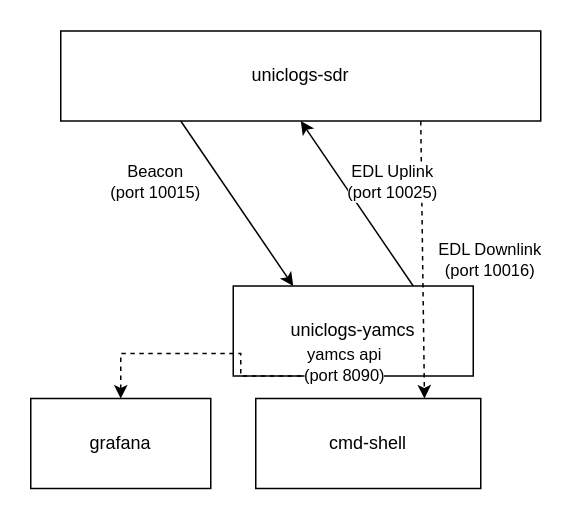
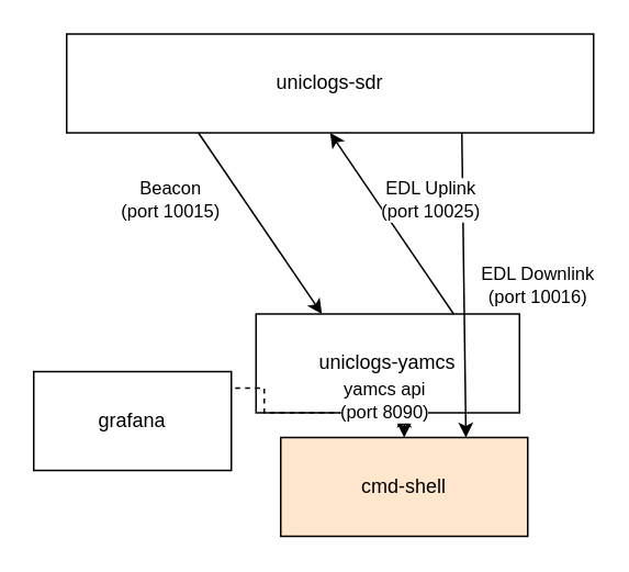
- <mxCell id="6" value="" style="endArrow=classic;html=1;rounded=0;exitX=0.75;exitY=1;exitDx=0;exitDy=0;entryX=0.75;entryY=0;entryDx=0;entryDy=0;dashed=1;" parent="1" source="2" target="5" edge="1"><mxGeometry width="50" height="50" relative="1" as="geometry"><mxPoint x="270" y="415" as="sourcePoint" /><mxPoint x="320" y="345" as="targetPoint" /></mxGeometry></mxCell>
+ <mxCell id="6" value="" style="endArrow=classic;html=1;rounded=0;exitX=0.75;exitY=1;exitDx=0;exitDy=0;entryX=0.75;entryY=0;entryDx=0;entryDy=0;" parent="1" source="2" target="5" edge="1"><mxGeometry width="50" height="50" relative="1" as="geometry"><mxPoint x="270" y="415" as="sourcePoint" /><mxPoint x="320" y="345" as="targetPoint" /></mxGeometry></mxCell>
+ <mxCell id="4" value="" style="edgeStyle=orthogonalEdgeStyle;rounded=0;orthogonalLoop=1;jettySize=auto;html=1;dashed=1;exitX=0.5;exitY=0;exitDx=0;exitDy=0;startArrow=classic;startFill=1;" parent="1" source="5" target="3" edge="1"><mxGeometry relative="1" as="geometry"><Array as="points"><mxPoint x="245" y="235" /><mxPoint x="160" y="235" /></Array></mxGeometry></mxCell>
- <mxCell id="14" value="grafana" style="rounded=0;whiteSpace=wrap;html=1;" parent="1" vertex="1"><mxGeometry x="20" y="265" width="120" height="60" as="geometry" /></mxCell>
+ <mxCell id="14" value="grafana" style="rounded=0;whiteSpace=wrap;html=1;" parent="1" vertex="1"><mxGeometry x="20" y="225" width="120" height="60" as="geometry" /></mxCell>
- <mxCell id="5" value="cmd-shell" style="rounded=0;whiteSpace=wrap;html=1;" parent="1" vertex="1"><mxGeometry x="170" y="265" width="150" height="60" as="geometry" /></mxCell>
+ <mxCell id="5" value="cmd-shell" style="rounded=0;whiteSpace=wrap;html=1;fillColor=#ffe6cc;" parent="1" vertex="1"><mxGeometry x="170" y="265" width="150" height="60" as="geometry" /></mxCell>
